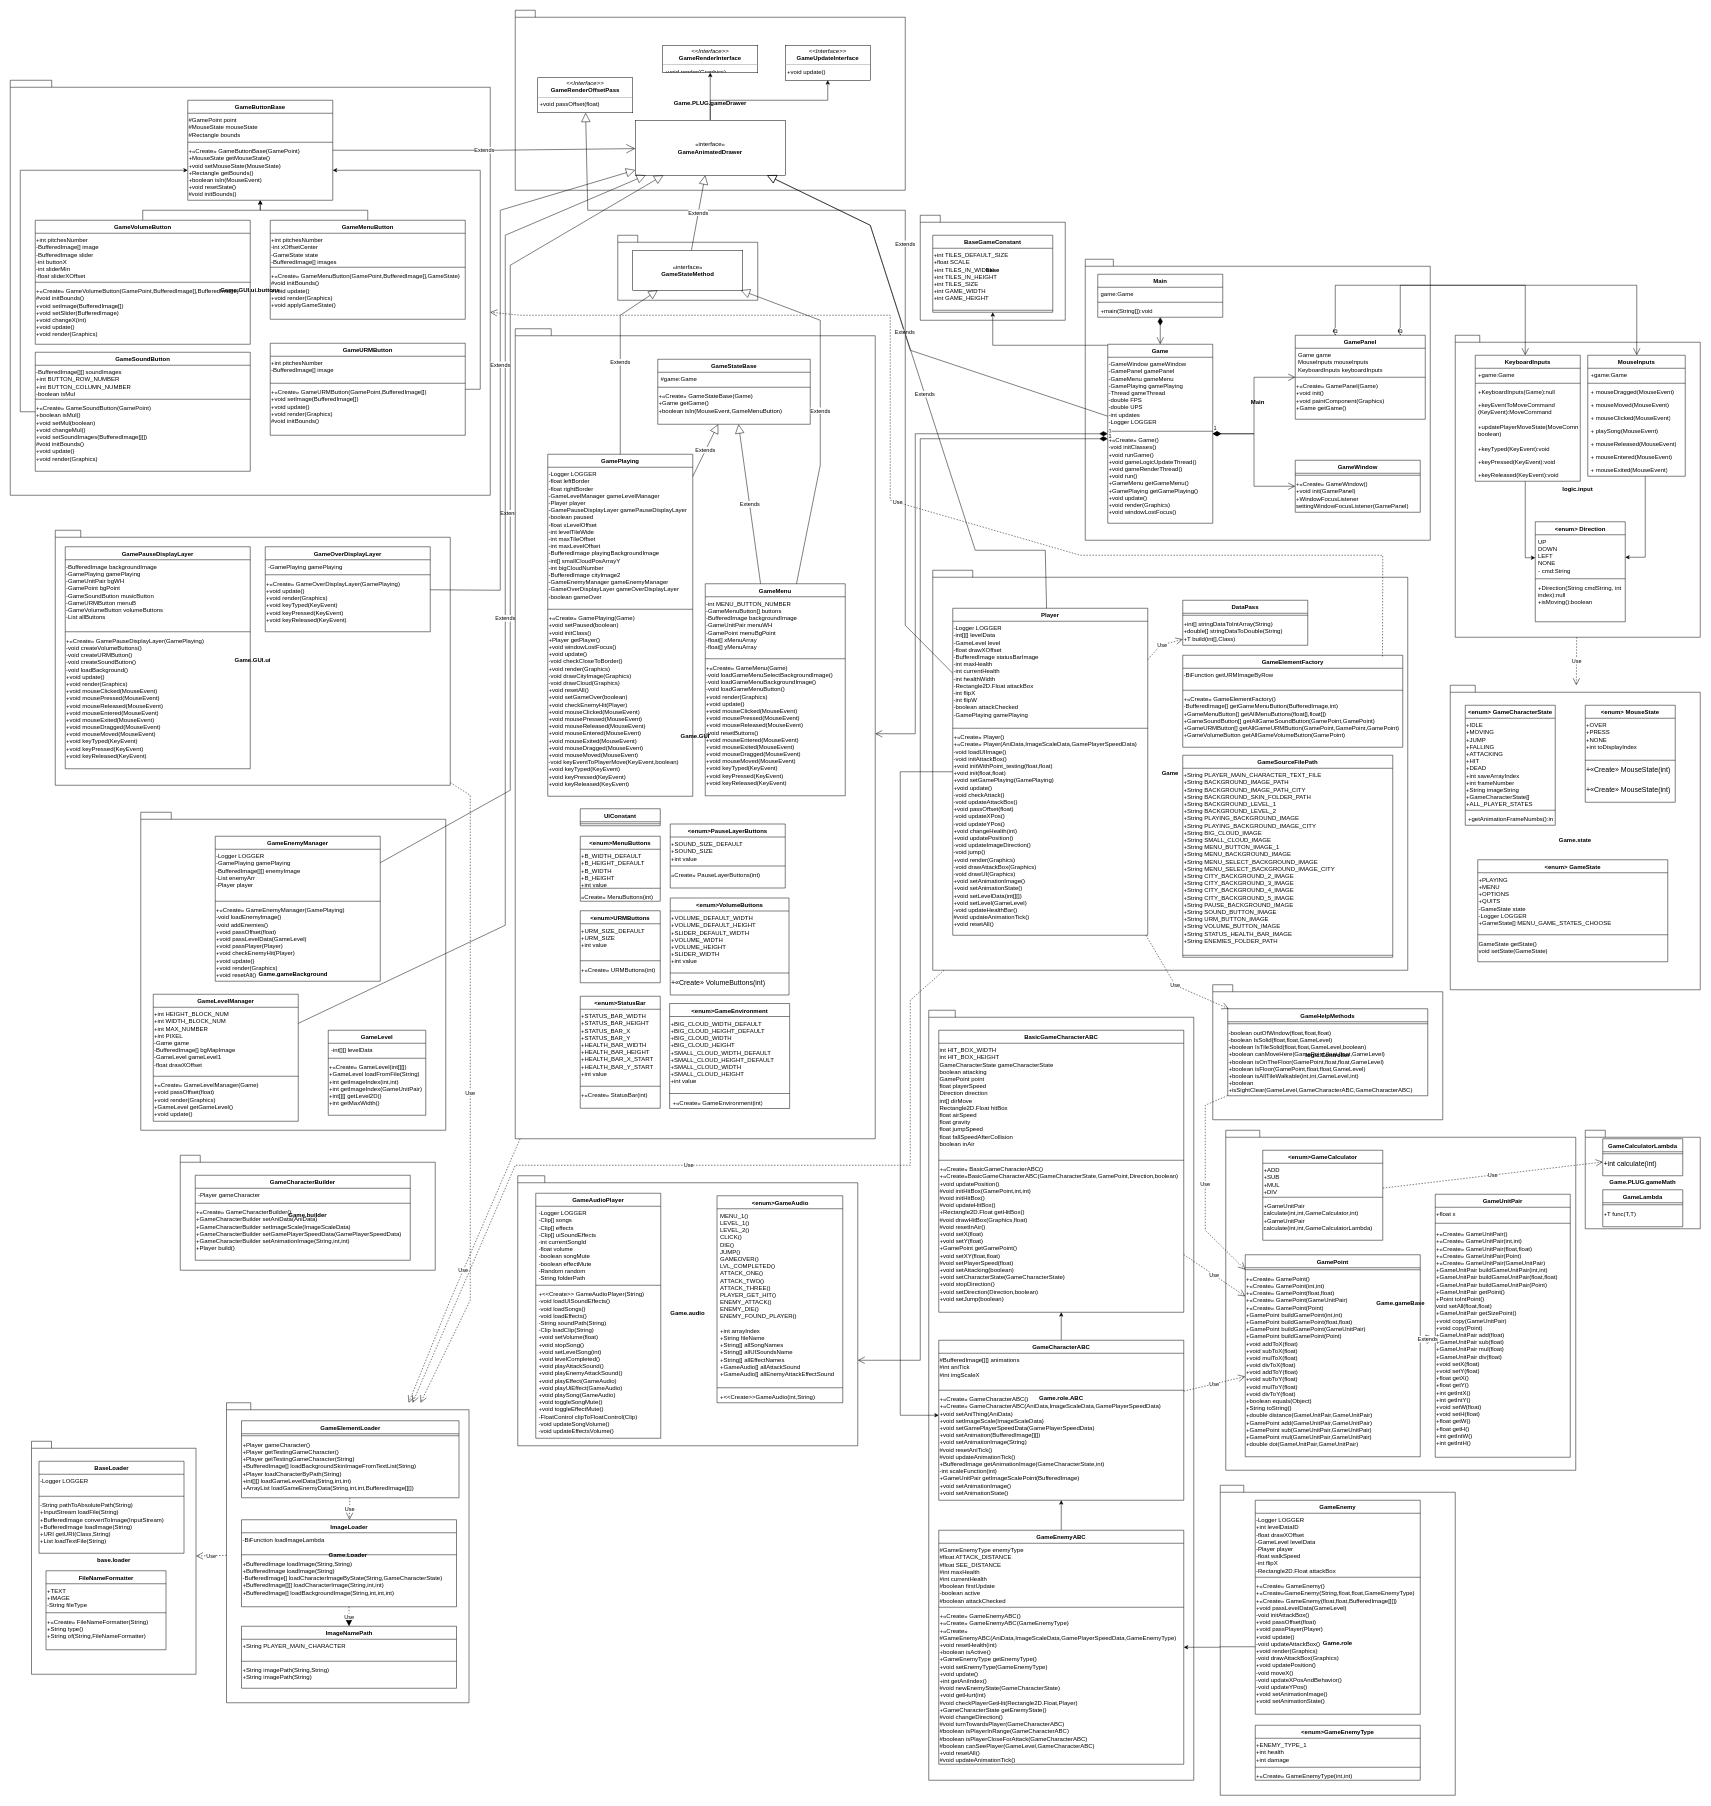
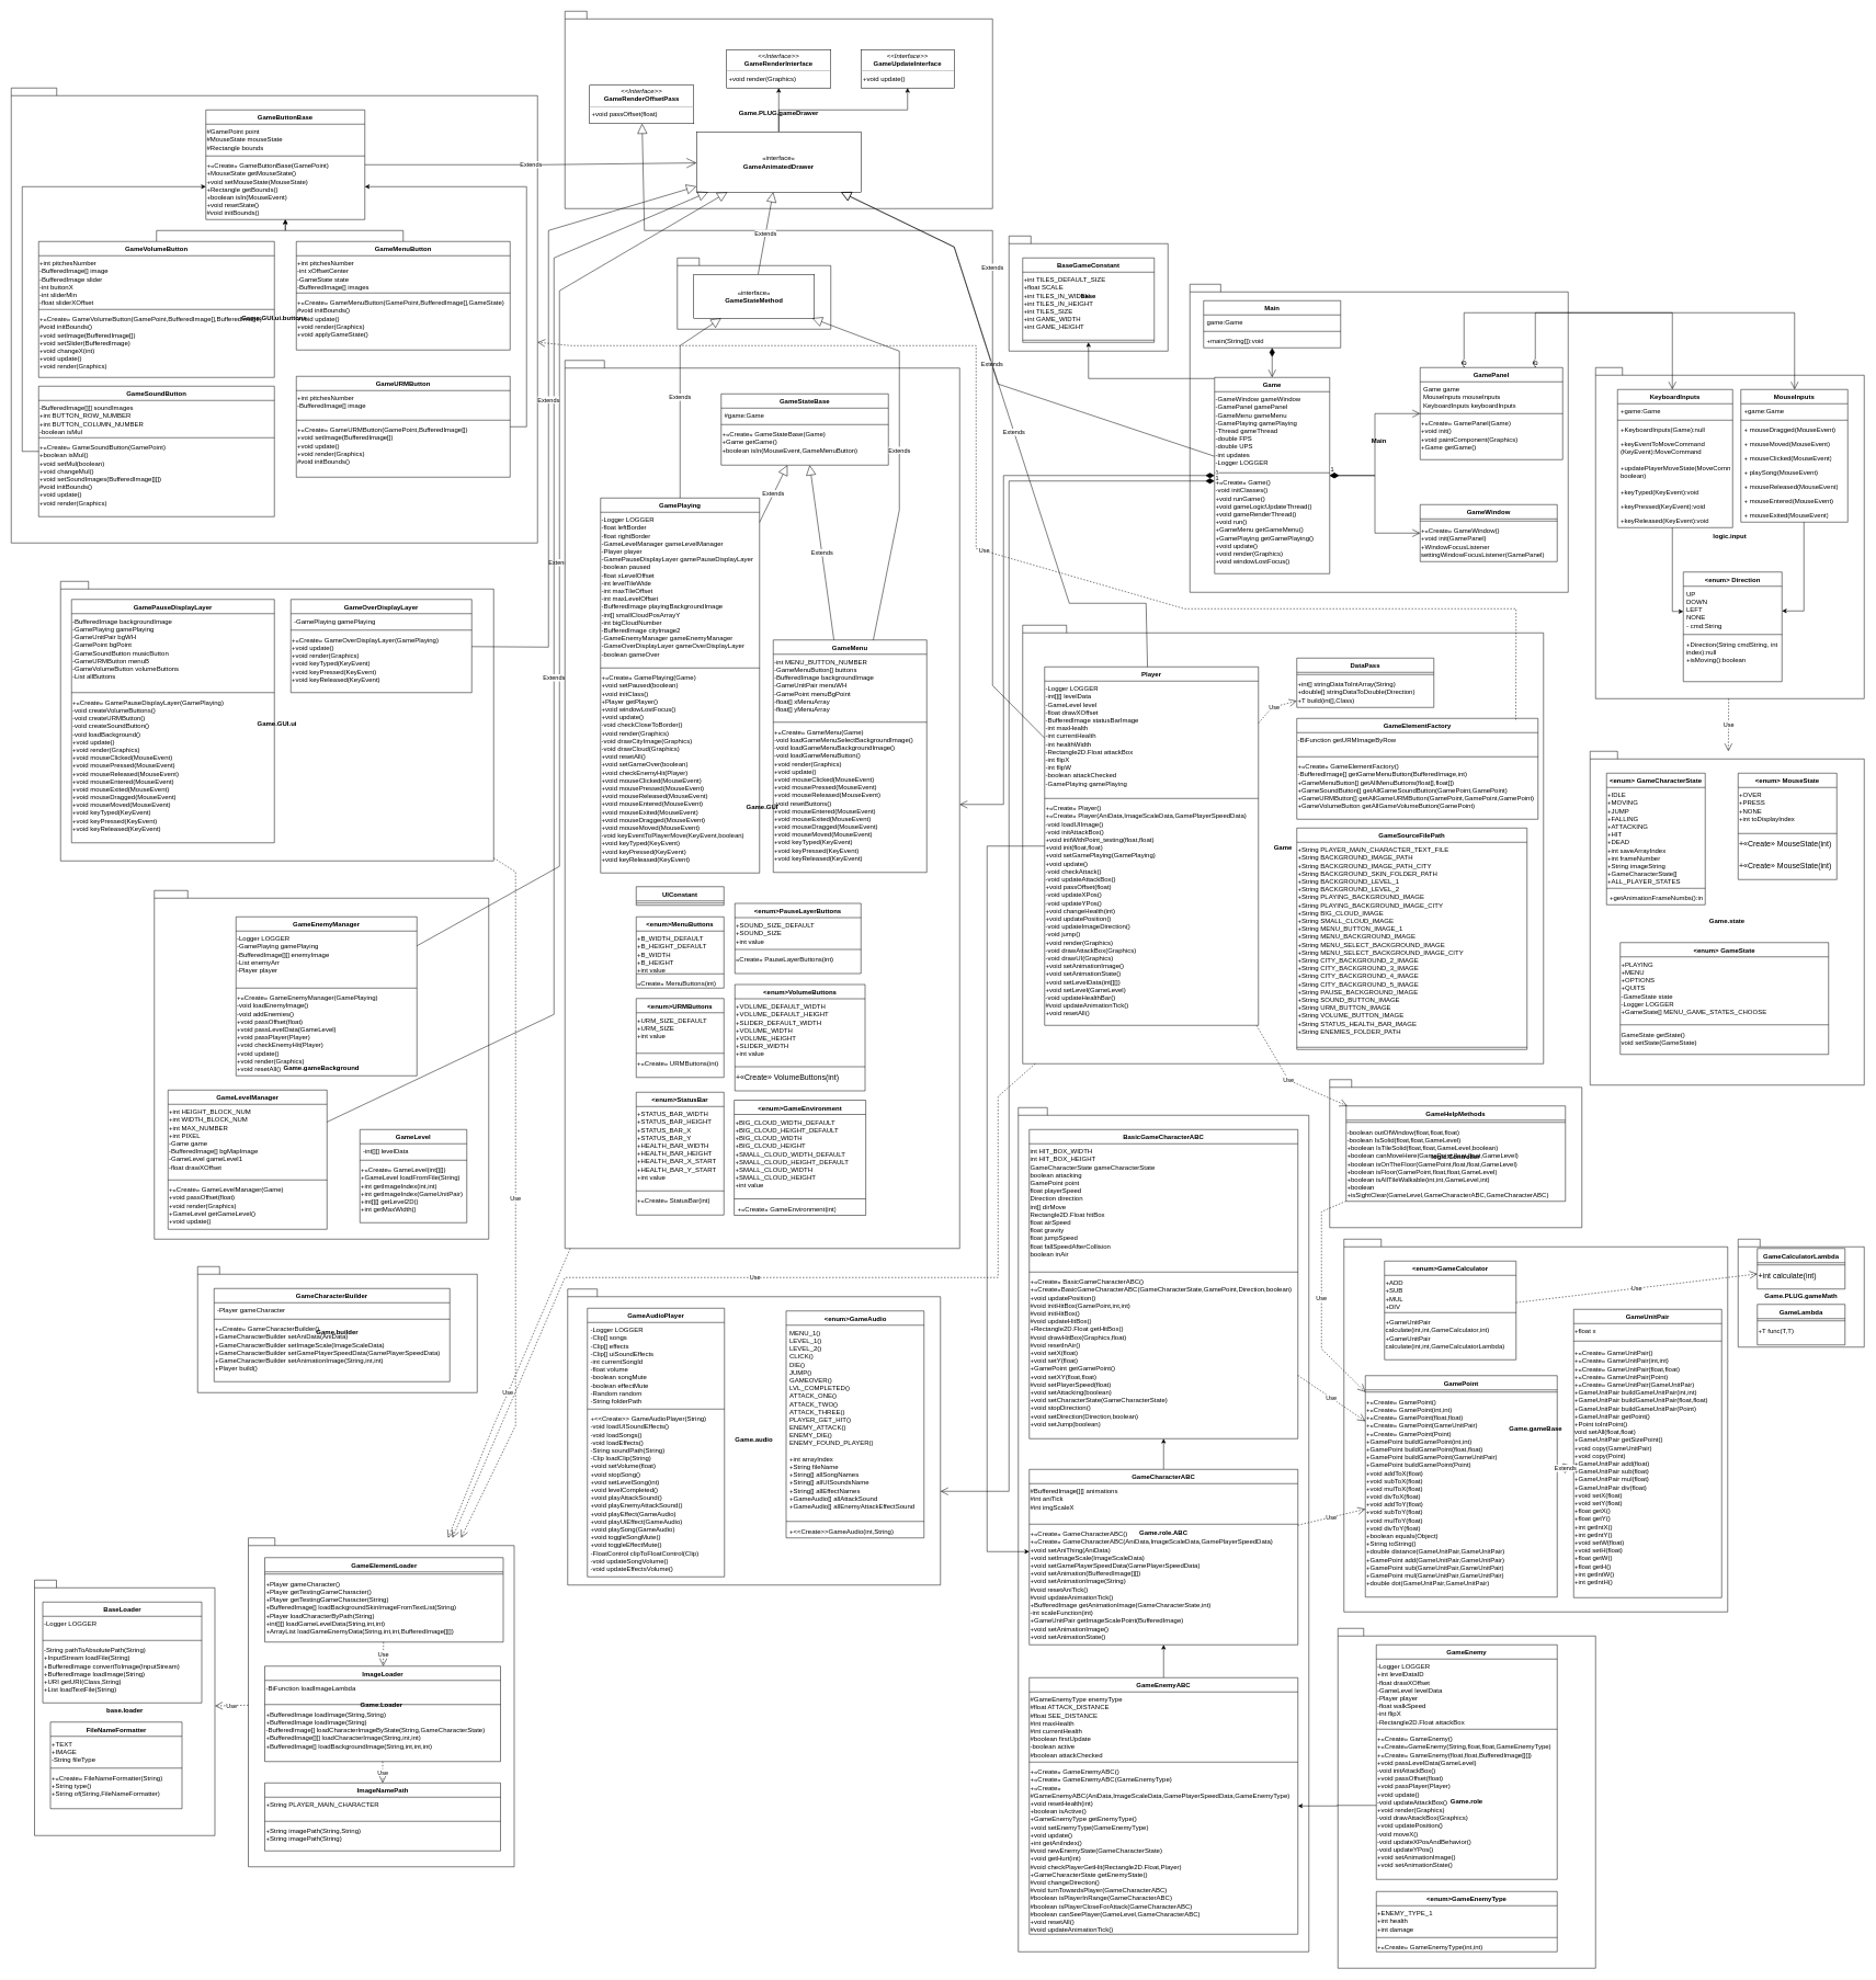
- <mxCell id="86" value="&lt;p style=&quot;margin:0px;margin-top:4px;text-align:center;&quot;&gt;&lt;i&gt;&amp;lt;&amp;lt;Interface&amp;gt;&amp;gt;&lt;/i&gt;&lt;br&gt;&lt;b&gt;GameRenderInterface&lt;/b&gt;&lt;br&gt;&lt;/p&gt;&lt;hr size=&quot;1&quot;&gt;&lt;p style=&quot;margin:0px;margin-left:4px;&quot;&gt;+void render(Graphics)&lt;br&gt;&lt;/p&gt;&lt;p style=&quot;margin:0px;margin-left:4px;&quot;&gt;&lt;br&gt;&lt;/p&gt;" style="verticalAlign=top;align=left;overflow=fill;fontSize=12;fontFamily=Helvetica;html=1;whiteSpace=wrap;" parent="1" vertex="1"><mxGeometry x="1325" y="90" width="190" height="55" as="geometry" /></mxCell>
+ <mxCell id="86" value="&lt;p style=&quot;margin:0px;margin-top:4px;text-align:center;&quot;&gt;&lt;i&gt;&amp;lt;&amp;lt;Interface&amp;gt;&amp;gt;&lt;/i&gt;&lt;br&gt;&lt;b&gt;GameRenderInterface&lt;/b&gt;&lt;br&gt;&lt;/p&gt;&lt;hr size=&quot;1&quot;&gt;&lt;p style=&quot;margin:0px;margin-left:4px;&quot;&gt;+void render(Graphics)&lt;br&gt;&lt;/p&gt;&lt;p style=&quot;margin:0px;margin-left:4px;&quot;&gt;&lt;br&gt;&lt;/p&gt;" style="verticalAlign=top;align=left;overflow=fill;fontSize=12;fontFamily=Helvetica;html=1;whiteSpace=wrap;" parent="1" vertex="1"><mxGeometry x="1325" y="90" width="190" height="70" as="geometry" /></mxCell>
- <mxCell id="76" value="+int[] stringDataToIntArray(String)&lt;br&gt;+double[] stringDataToDouble(String)&lt;br&gt;+T build(int[],Class)" style="text;whiteSpace=wrap;html=1;" parent="74" vertex="1"><mxGeometry y="34" width="250" height="56" as="geometry" /></mxCell>
+ <mxCell id="76" value="+int[] stringDataToIntArray(String)&lt;br&gt;+double[] stringDataToDouble(Direction)&lt;br&gt;+T build(int[],Class)" style="text;whiteSpace=wrap;html=1;" parent="74" vertex="1"><mxGeometry y="34" width="250" height="56" as="geometry" /></mxCell>
- <mxCell id="268" value="Use" style="endArrow=classic;endSize=12;dashed=1;html=1;rounded=0;" parent="1" source="254" target="247" edge="1"><mxGeometry width="160" relative="1" as="geometry"><mxPoint x="709.5" y="3005" as="sourcePoint" /><mxPoint x="708.5" y="3049" as="targetPoint" /></mxGeometry></mxCell>
+ <mxCell id="268" value="Use" style="endArrow=open;endSize=12;dashed=1;html=1;rounded=0;" parent="1" source="254" target="247" edge="1"><mxGeometry width="160" relative="1" as="geometry"><mxPoint x="709.5" y="3005" as="sourcePoint" /><mxPoint x="708.5" y="3049" as="targetPoint" /></mxGeometry></mxCell>
